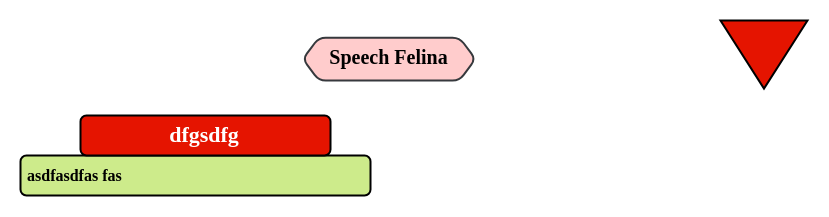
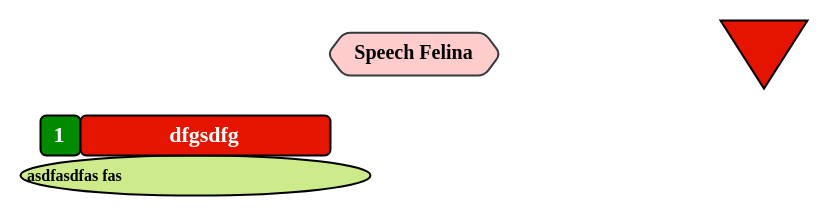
- <mxCell id="2" value="Speech Felina" style="shape=hexagon;perimeter=hexagonPerimeter2;whiteSpace=wrap;fixedSize=1;size=16;fillColor=#ffcccc;strokeColor=#36393d;fontFamily=ADLaM Display;fontSize=20;strokeWidth=2;align=center;spacingLeft=0;spacingBottom=5;fillStyle=hachure;fontStyle=1;rounded=1;arcSize=14;fontSource=https%3A%2F%2Ffonts.googleapis.com%2Fcss%3Ffamily%3DADLaM%2BDisplay;" vertex="1" parent="1"><mxGeometry x="302.32" y="37.14" width="172.68" height="42.86" as="geometry" /></mxCell>
+ <mxCell id="2" value="Speech Felina" style="shape=hexagon;perimeter=hexagonPerimeter2;whiteSpace=wrap;fixedSize=1;size=16;fillColor=#ffcccc;strokeColor=#36393d;fontFamily=ADLaM Display;fontSize=20;strokeWidth=2;align=center;spacingLeft=0;spacingBottom=5;fillStyle=hachure;fontStyle=1;rounded=1;arcSize=14;fontSource=https%3A%2F%2Ffonts.googleapis.com%2Fcss%3Ffamily%3DADLaM%2BDisplay;" vertex="1" parent="1"><mxGeometry x="327.32" y="32.14" width="172.68" height="42.86" as="geometry" /></mxCell>
+ <mxCell id="6" value="1" style="rounded=1;whiteSpace=wrap;html=1;hachureGap=4;fontFamily=Oxanium;strokeWidth=2;fillColor=#008a00;strokeColor=#000000;fontSize=22;fontStyle=1;labelBorderColor=none;textShadow=0;labelBackgroundColor=none;align=center;spacing=5;verticalAlign=middle;spacingTop=0;spacingRight=2;fontColor=#ffffff;container=0;fontSource=https%3A%2F%2Ffonts.googleapis.com%2Fcss%3Ffamily%3DOxanium;" vertex="1" parent="4"><mxGeometry x="20" width="40" height="40" as="geometry" /></mxCell>
- <mxCell id="5" value="asdfasdfas fas" style="rounded=1;whiteSpace=wrap;html=1;hachureGap=4;fontFamily=Oxanium;strokeWidth=2;fillColor=#cdeb8b;strokeColor=#000000;fontSize=16;fontStyle=1;labelBorderColor=none;textShadow=0;labelBackgroundColor=none;align=left;spacing=7;verticalAlign=middle;fontSource=https%3A%2F%2Ffonts.googleapis.com%2Fcss%3Ffamily%3DOxanium;" vertex="1" parent="4"><mxGeometry y="40" width="350" height="40" as="geometry" /></mxCell>
+ <mxCell id="5" value="asdfasdfas fas" style="ellipse;whiteSpace=wrap;html=1;hachureGap=4;fontFamily=Oxanium;strokeWidth=2;fillColor=#cdeb8b;strokeColor=#000000;fontSize=16;fontStyle=1;labelBorderColor=none;textShadow=0;labelBackgroundColor=none;align=left;spacing=7;verticalAlign=middle;fontSource=https%3A%2F%2Ffonts.googleapis.com%2Fcss%3Ffamily%3DOxanium;" vertex="1" parent="4"><mxGeometry y="40" width="350" height="40" as="geometry" /></mxCell>
